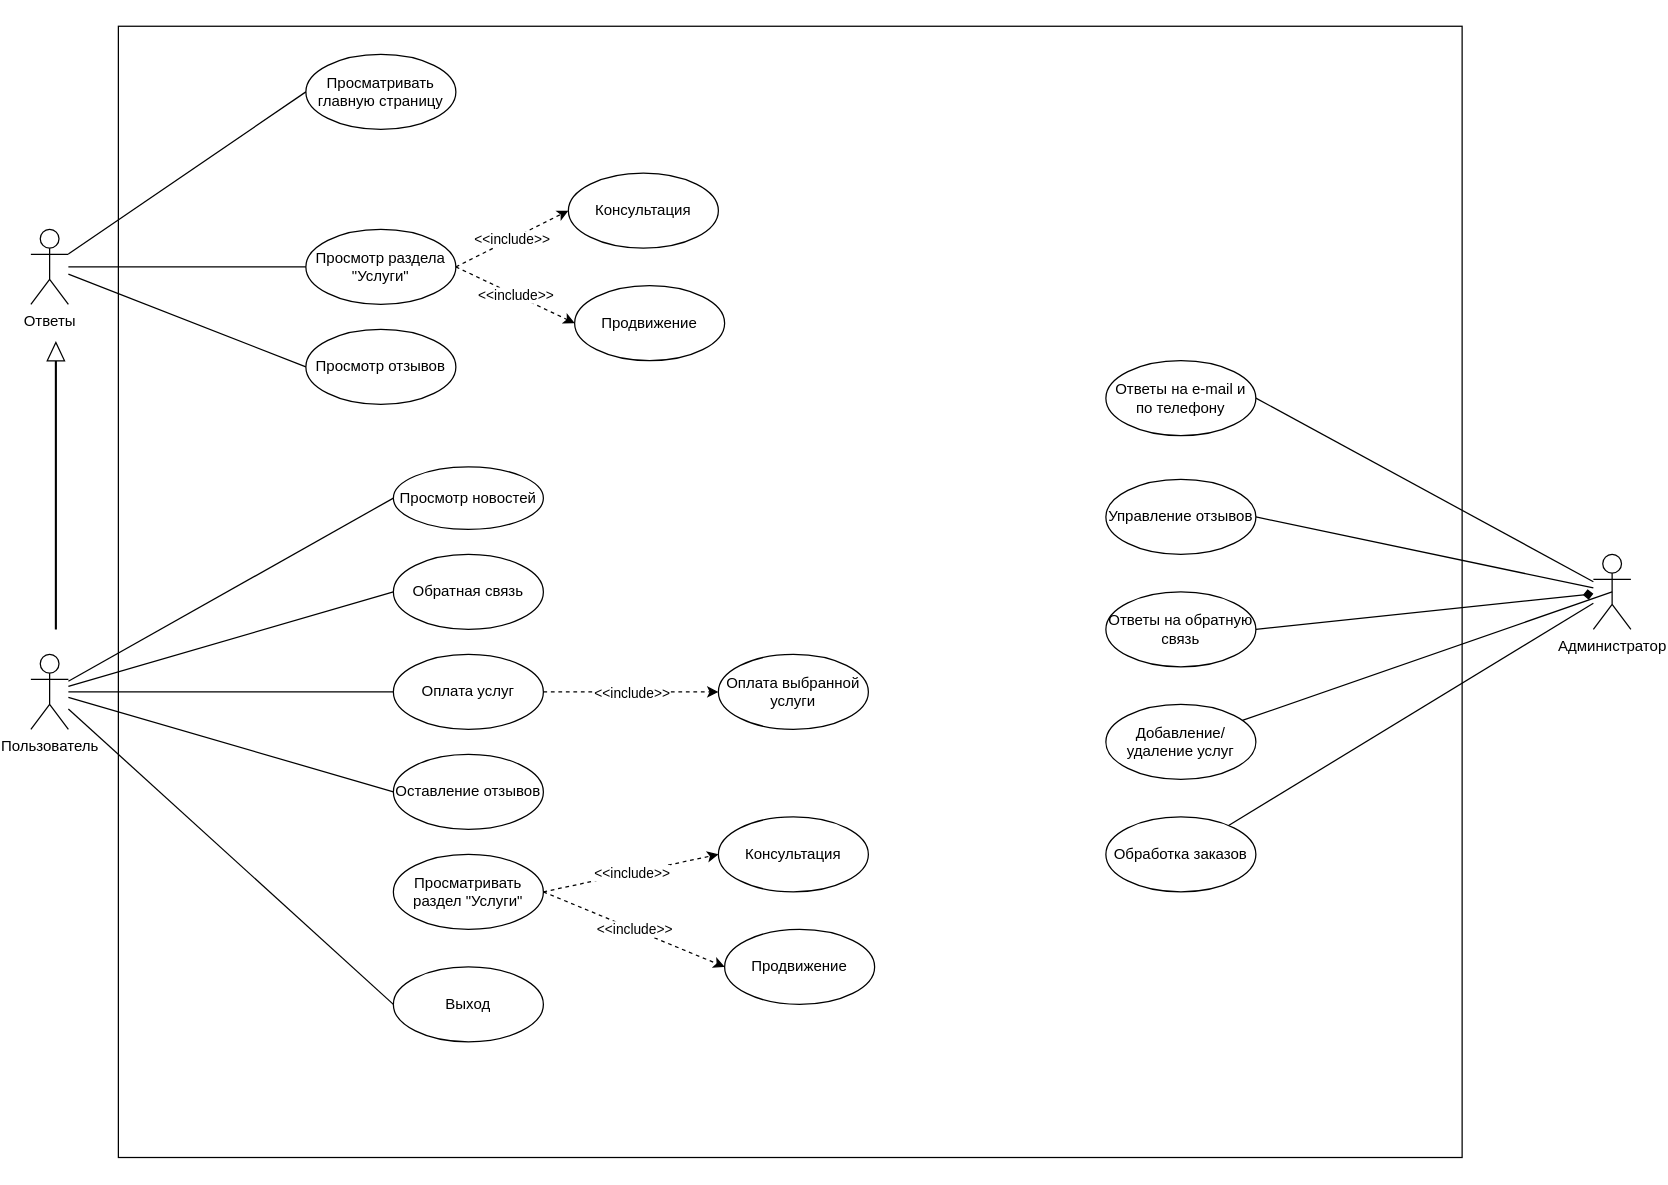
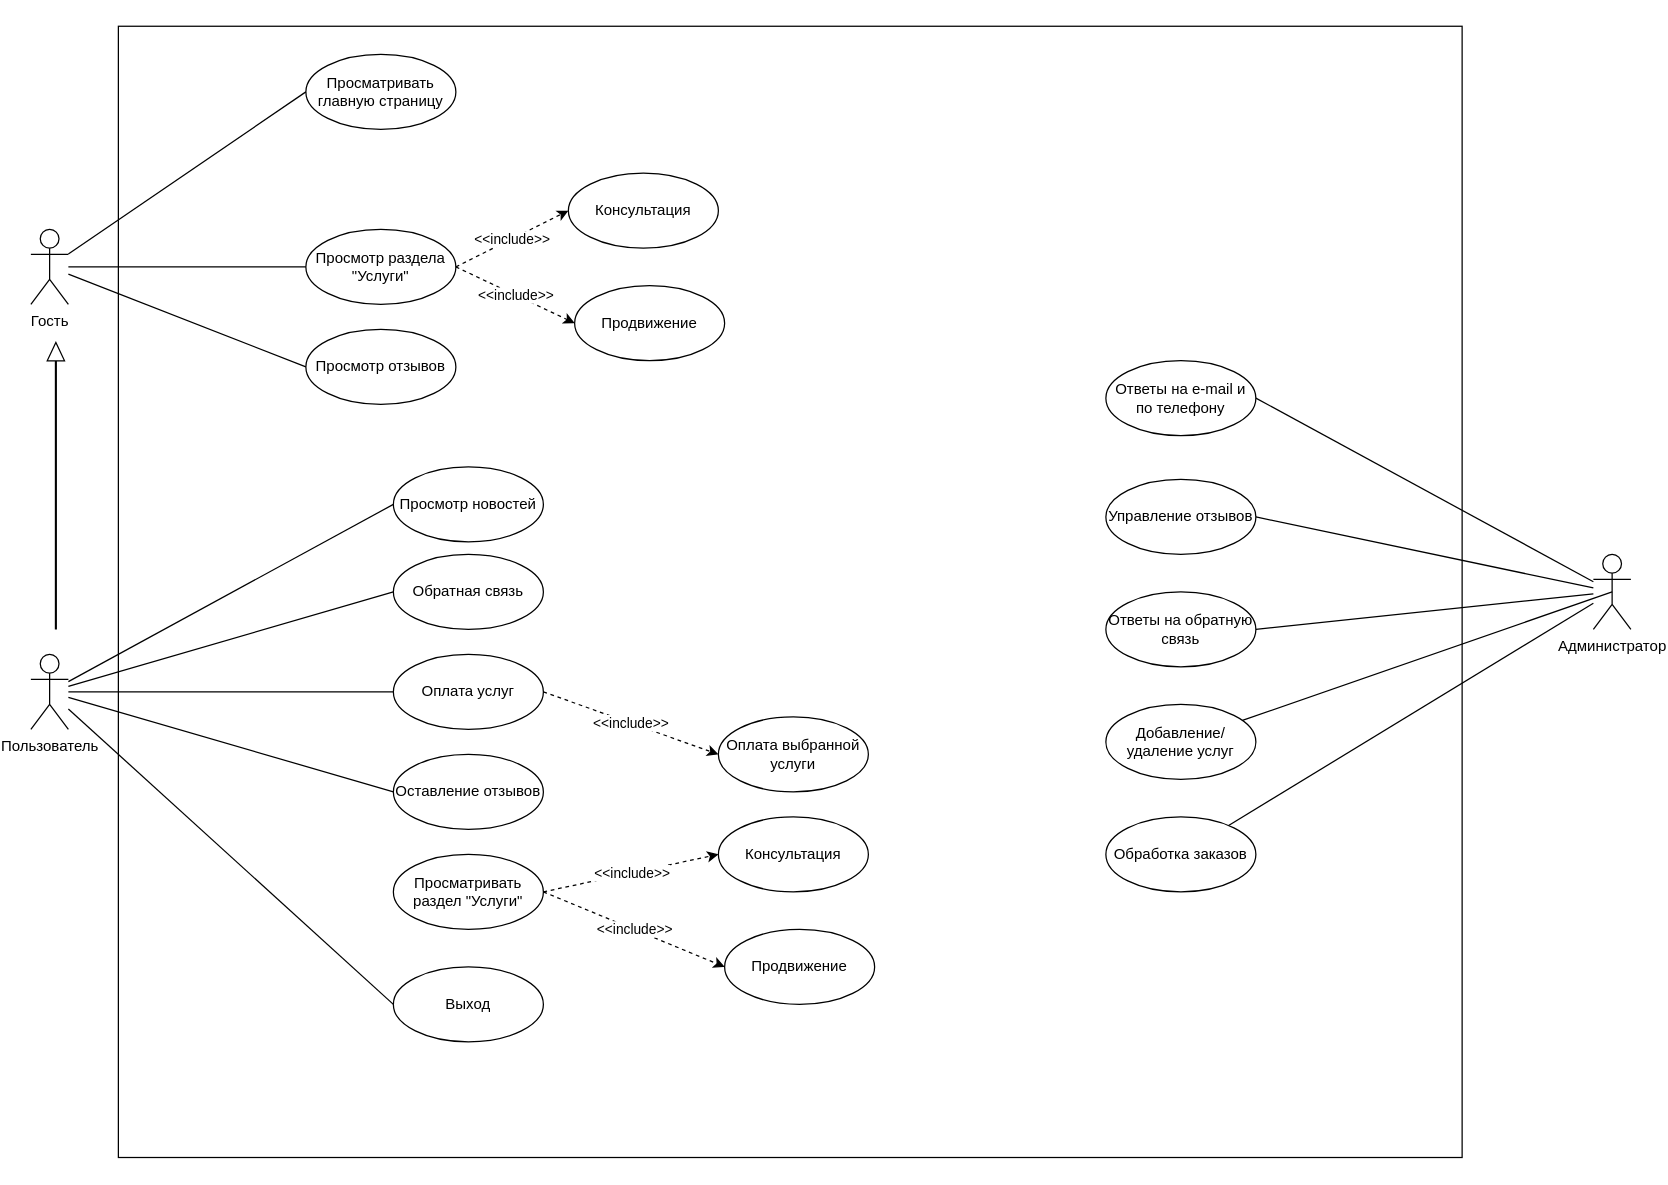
- <mxCell id="24" value="Ответы" style="shape=umlActor;verticalLabelPosition=bottom;verticalAlign=top;html=1;outlineConnect=0;" vertex="1" parent="1"><mxGeometry x="20" y="183" width="30" height="60" as="geometry" /></mxCell>
+ <mxCell id="24" value="Гость" style="shape=umlActor;verticalLabelPosition=bottom;verticalAlign=top;html=1;outlineConnect=0;" vertex="1" parent="1"><mxGeometry x="20" y="183" width="30" height="60" as="geometry" /></mxCell>
- <mxCell id="4" value="Просмотр новостей" style="ellipse;whiteSpace=wrap;html=1;" vertex="1" parent="1"><mxGeometry x="310" y="373" width="120" height="50" as="geometry" /></mxCell>
+ <mxCell id="4" value="Просмотр новостей" style="ellipse;whiteSpace=wrap;html=1;" vertex="1" parent="1"><mxGeometry x="310" y="373" width="120" height="60" as="geometry" /></mxCell>
- <mxCell id="46" value="" style="endArrow=diamond;html=1;rounded=0;exitX=1;exitY=0.5;exitDx=0;exitDy=0;" edge="1" parent="1" source="39" target="38"><mxGeometry width="50" height="50" relative="1" as="geometry"><mxPoint x="1140" y="423" as="sourcePoint" /><mxPoint x="1190" y="373" as="targetPoint" /></mxGeometry></mxCell>
+ <mxCell id="46" value="" style="endArrow=none;html=1;rounded=0;exitX=1;exitY=0.5;exitDx=0;exitDy=0;" edge="1" parent="1" source="39" target="38"><mxGeometry width="50" height="50" relative="1" as="geometry"><mxPoint x="1140" y="423" as="sourcePoint" /><mxPoint x="1190" y="373" as="targetPoint" /></mxGeometry></mxCell>
- <mxCell id="11" value="Оплата выбранной услуги" style="ellipse;whiteSpace=wrap;html=1;" vertex="1" parent="1"><mxGeometry x="570" y="523" width="120" height="60" as="geometry" /></mxCell>
+ <mxCell id="11" value="Оплата выбранной услуги" style="ellipse;whiteSpace=wrap;html=1;" vertex="1" parent="1"><mxGeometry x="570" y="573" width="120" height="60" as="geometry" /></mxCell>
